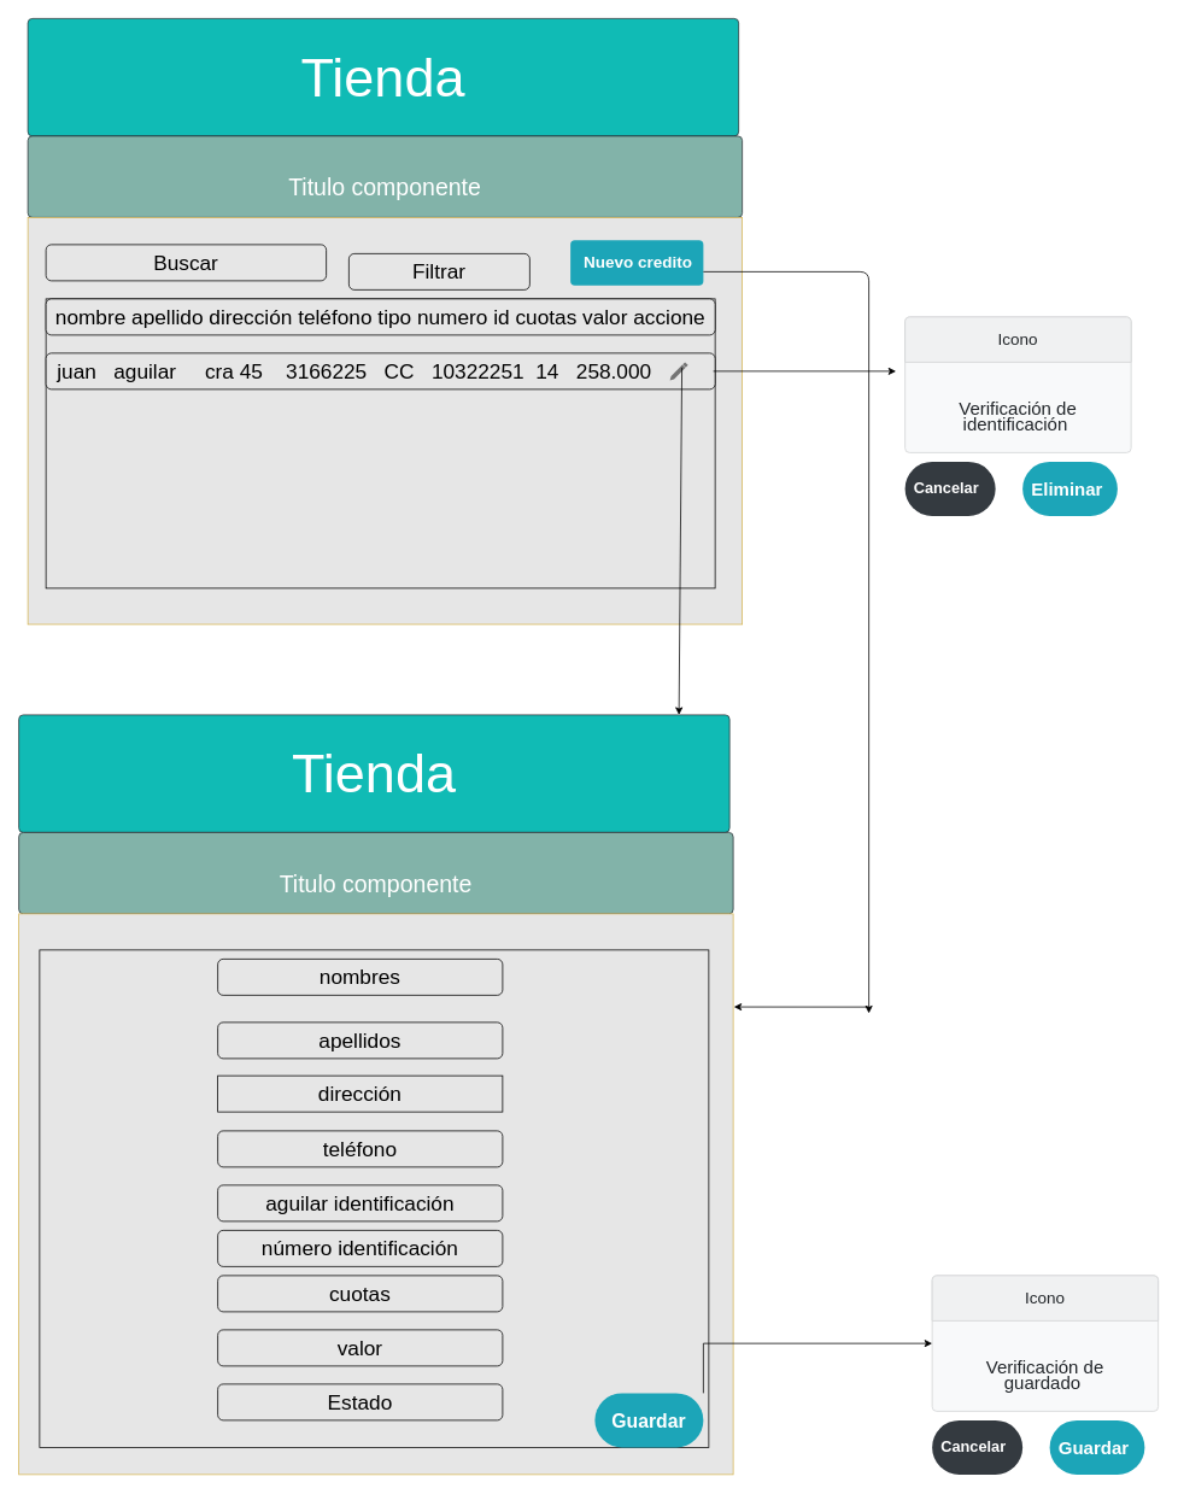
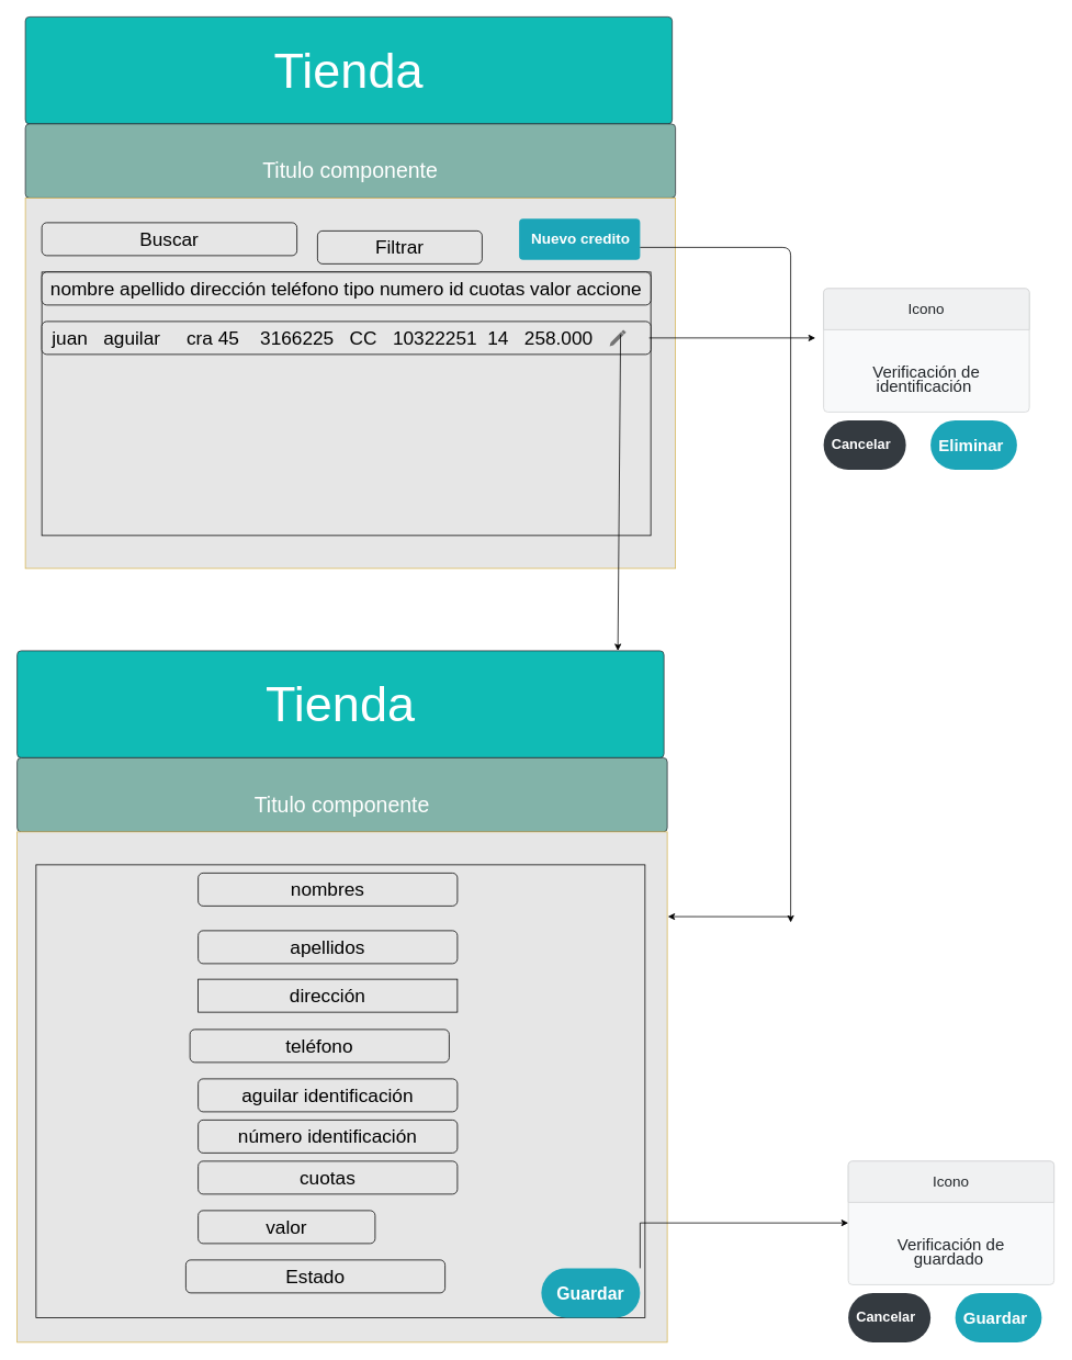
- <mxCell id="21" value="&lt;span style=&quot;font-size: 23px&quot;&gt;teléfono&lt;/span&gt;" style="rounded=1;whiteSpace=wrap;html=1;fillColor=#E6E6E6;" vertex="1" parent="1"><mxGeometry x="240" y="1250" width="315" height="40" as="geometry" /></mxCell>
+ <mxCell id="21" value="&lt;span style=&quot;font-size: 23px&quot;&gt;teléfono&lt;/span&gt;" style="rounded=1;whiteSpace=wrap;html=1;fillColor=#E6E6E6;" vertex="1" parent="1"><mxGeometry x="230" y="1250" width="315" height="40" as="geometry" /></mxCell>
- <mxCell id="25" value="&lt;span style=&quot;font-size: 23px&quot;&gt;valor&lt;/span&gt;" style="rounded=1;whiteSpace=wrap;html=1;fillColor=#E6E6E6;" vertex="1" parent="1"><mxGeometry x="240" y="1470" width="315" height="40" as="geometry" /></mxCell>
+ <mxCell id="25" value="&lt;span style=&quot;font-size: 23px&quot;&gt;valor&lt;/span&gt;" style="rounded=1;whiteSpace=wrap;html=1;fillColor=#E6E6E6;" vertex="1" parent="1"><mxGeometry x="240" y="1470" width="215" height="40" as="geometry" /></mxCell>
- <mxCell id="26" value="&lt;span style=&quot;font-size: 23px&quot;&gt;Estado&lt;/span&gt;" style="rounded=1;whiteSpace=wrap;html=1;fillColor=#E6E6E6;" vertex="1" parent="1"><mxGeometry x="240" y="1530" width="315" height="40" as="geometry" /></mxCell>
+ <mxCell id="26" value="&lt;span style=&quot;font-size: 23px&quot;&gt;Estado&lt;/span&gt;" style="rounded=1;whiteSpace=wrap;html=1;fillColor=#E6E6E6;" vertex="1" parent="1"><mxGeometry x="225" y="1530" width="315" height="40" as="geometry" /></mxCell>
